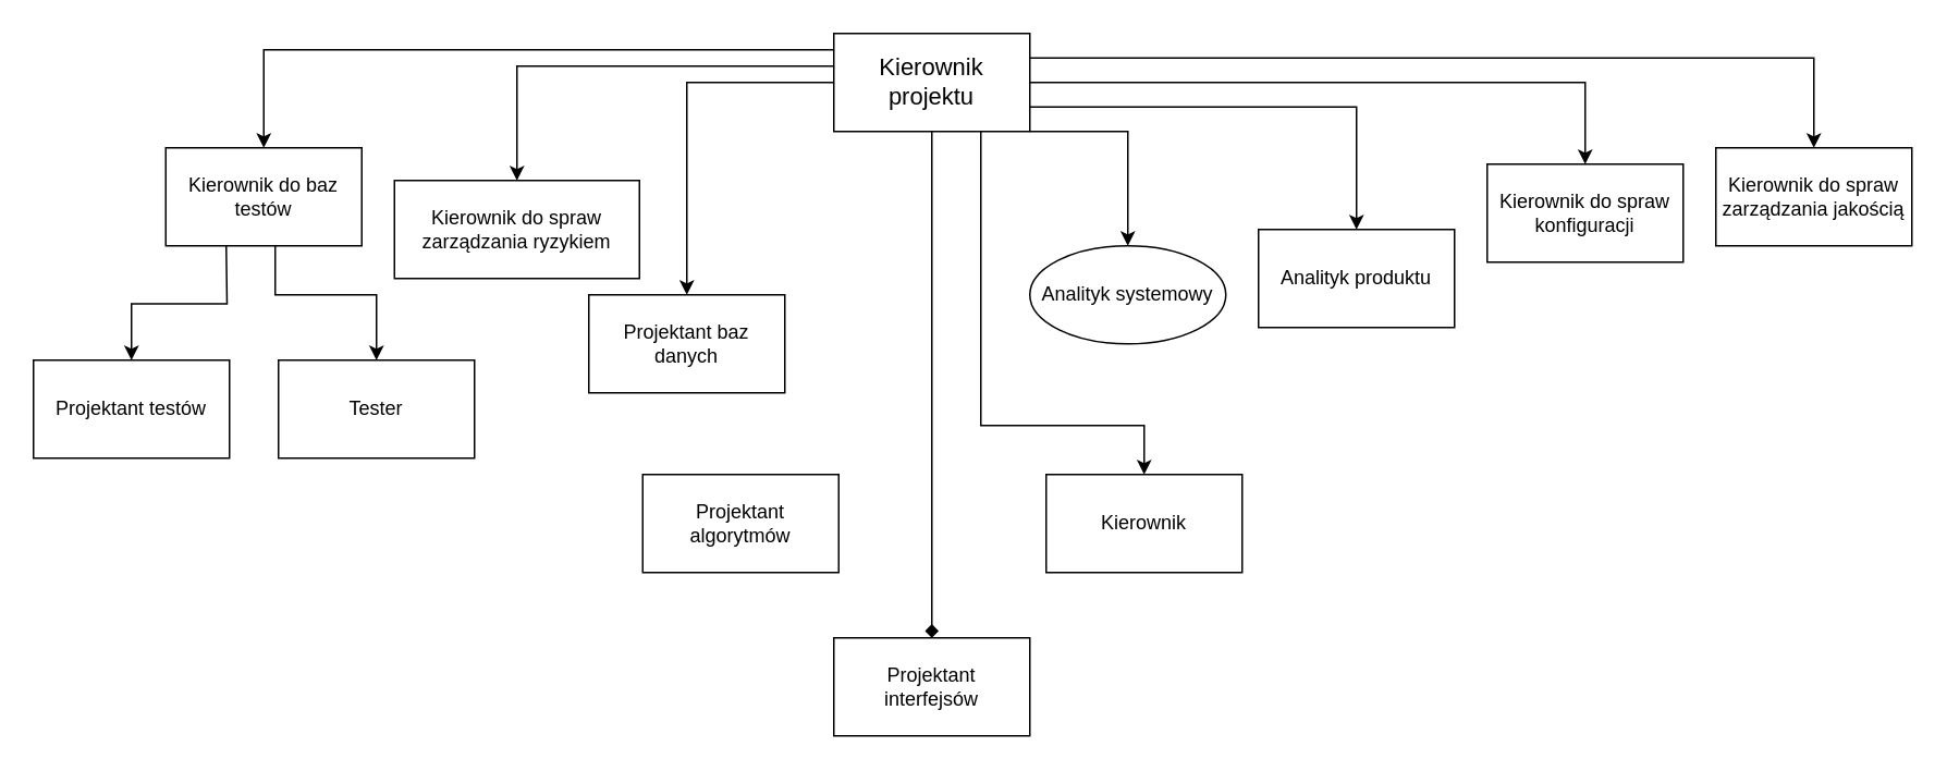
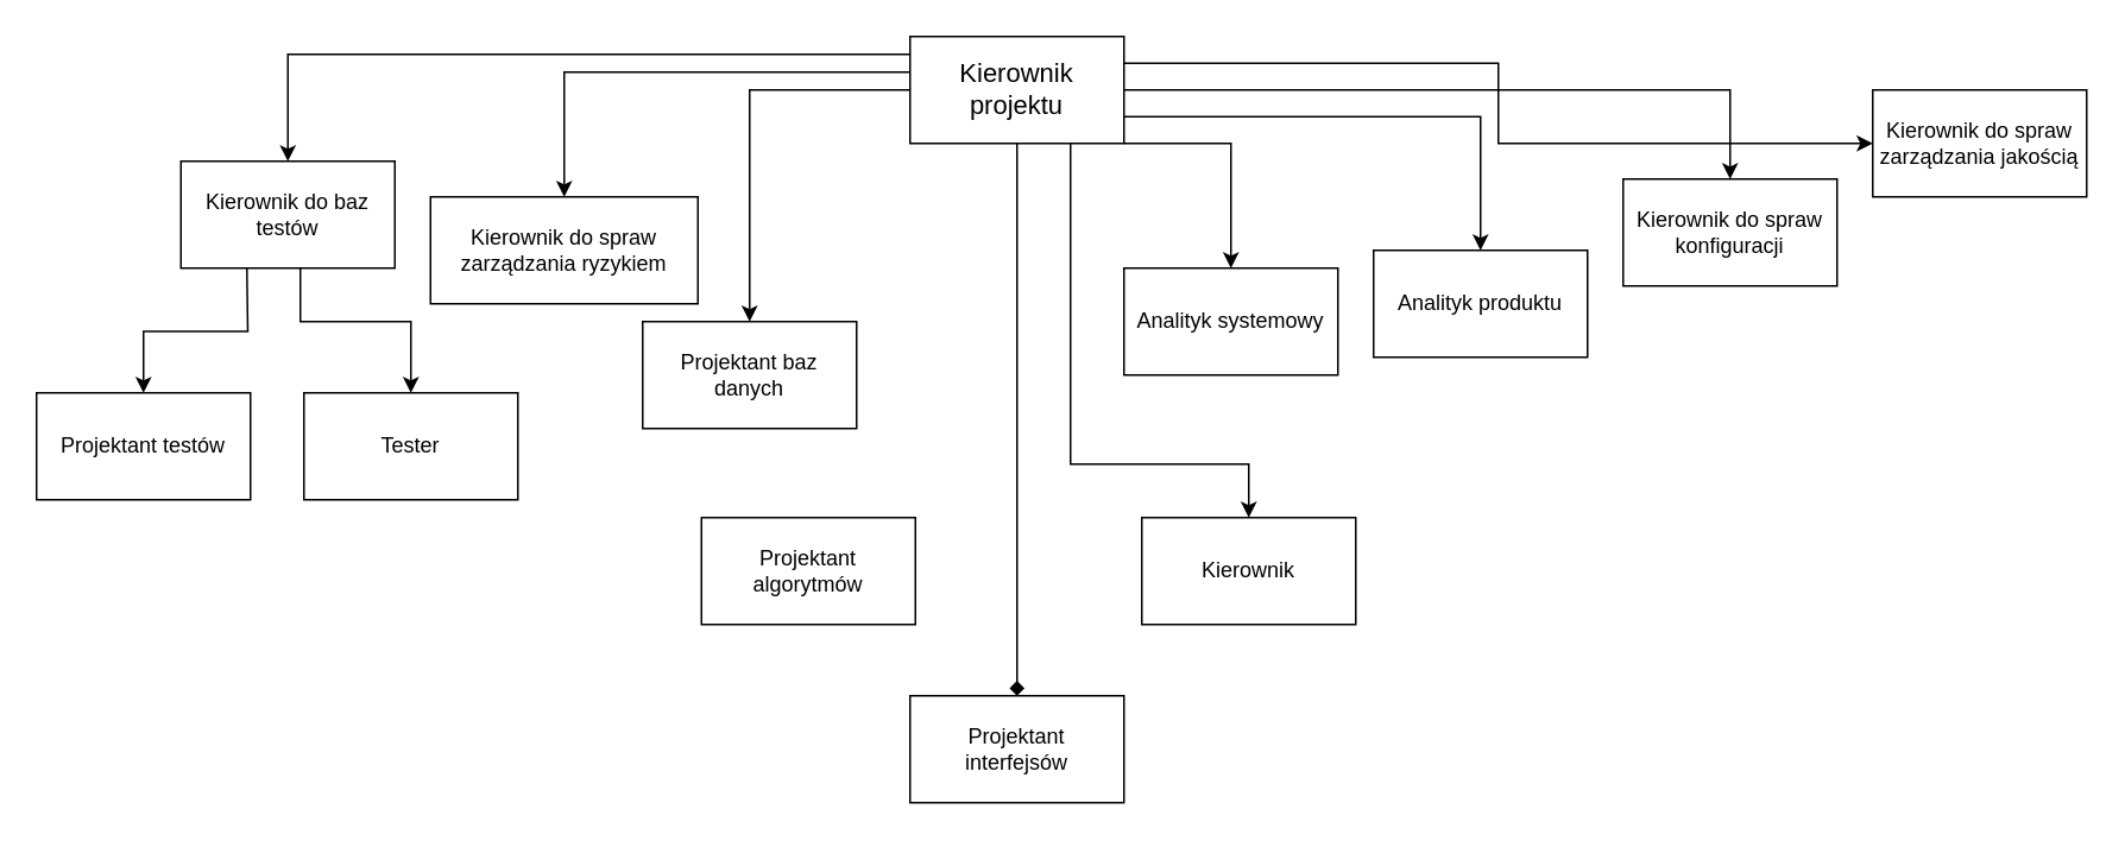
- <mxCell id="16" value="Kierownik do spraw zarządzania jakością" style="whiteSpace=wrap;html=1;rounded=0;" vertex="1" parent="1"><mxGeometry x="1050" y="90" width="120" height="60" as="geometry" /></mxCell>
+ <mxCell id="16" value="Kierownik do spraw zarządzania jakością" style="whiteSpace=wrap;html=1;rounded=0;" vertex="1" parent="1"><mxGeometry x="1050" y="50" width="120" height="60" as="geometry" /></mxCell>
- <mxCell id="20" value="Analityk systemowy" style="ellipse;whiteSpace=wrap;html=1;" vertex="1" parent="1"><mxGeometry x="630" y="150" width="120" height="60" as="geometry" /></mxCell>
+ <mxCell id="20" value="Analityk systemowy" style="rounded=0;whiteSpace=wrap;html=1;" vertex="1" parent="1"><mxGeometry x="630" y="150" width="120" height="60" as="geometry" /></mxCell>
